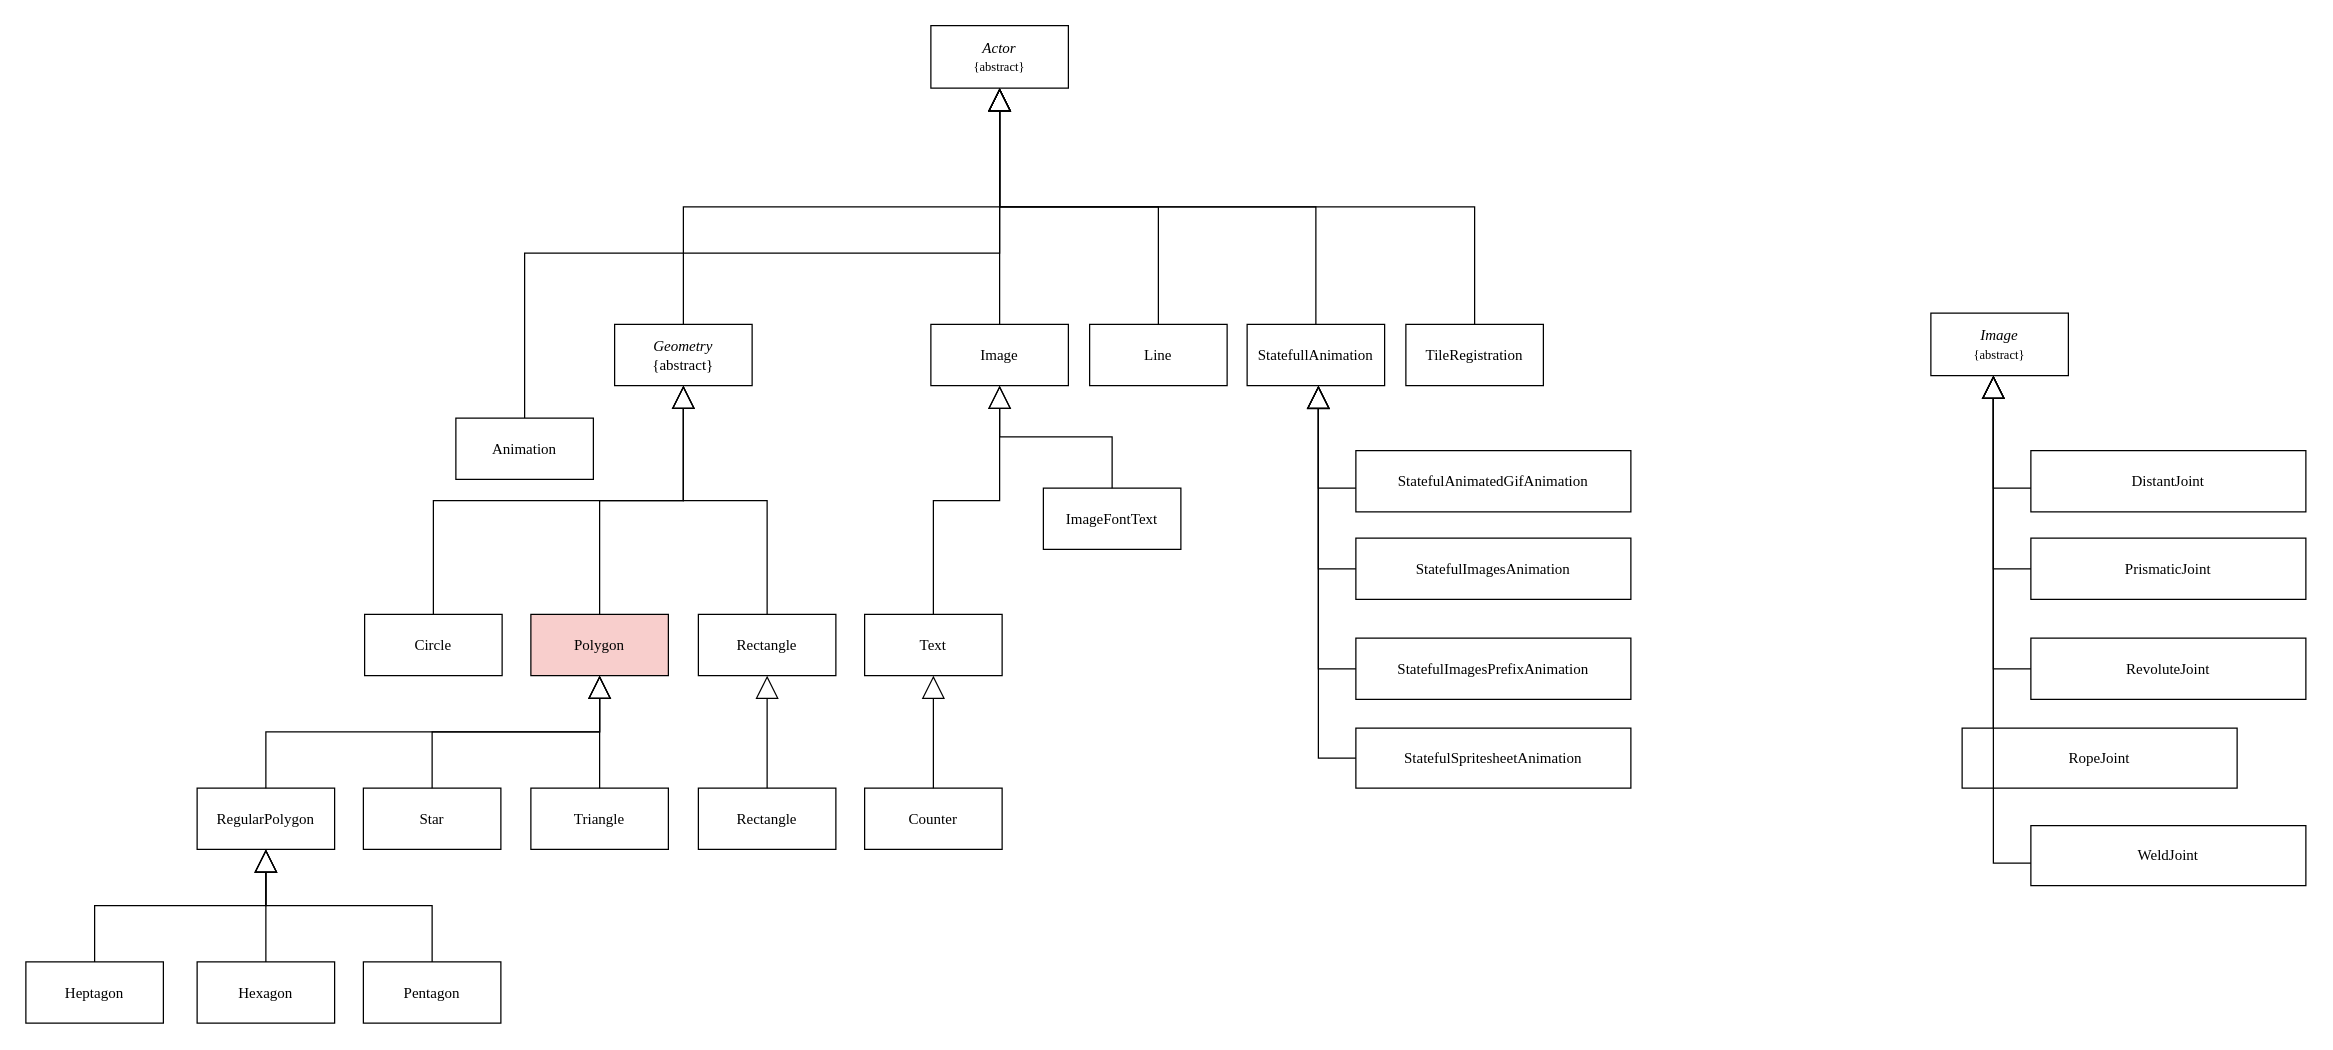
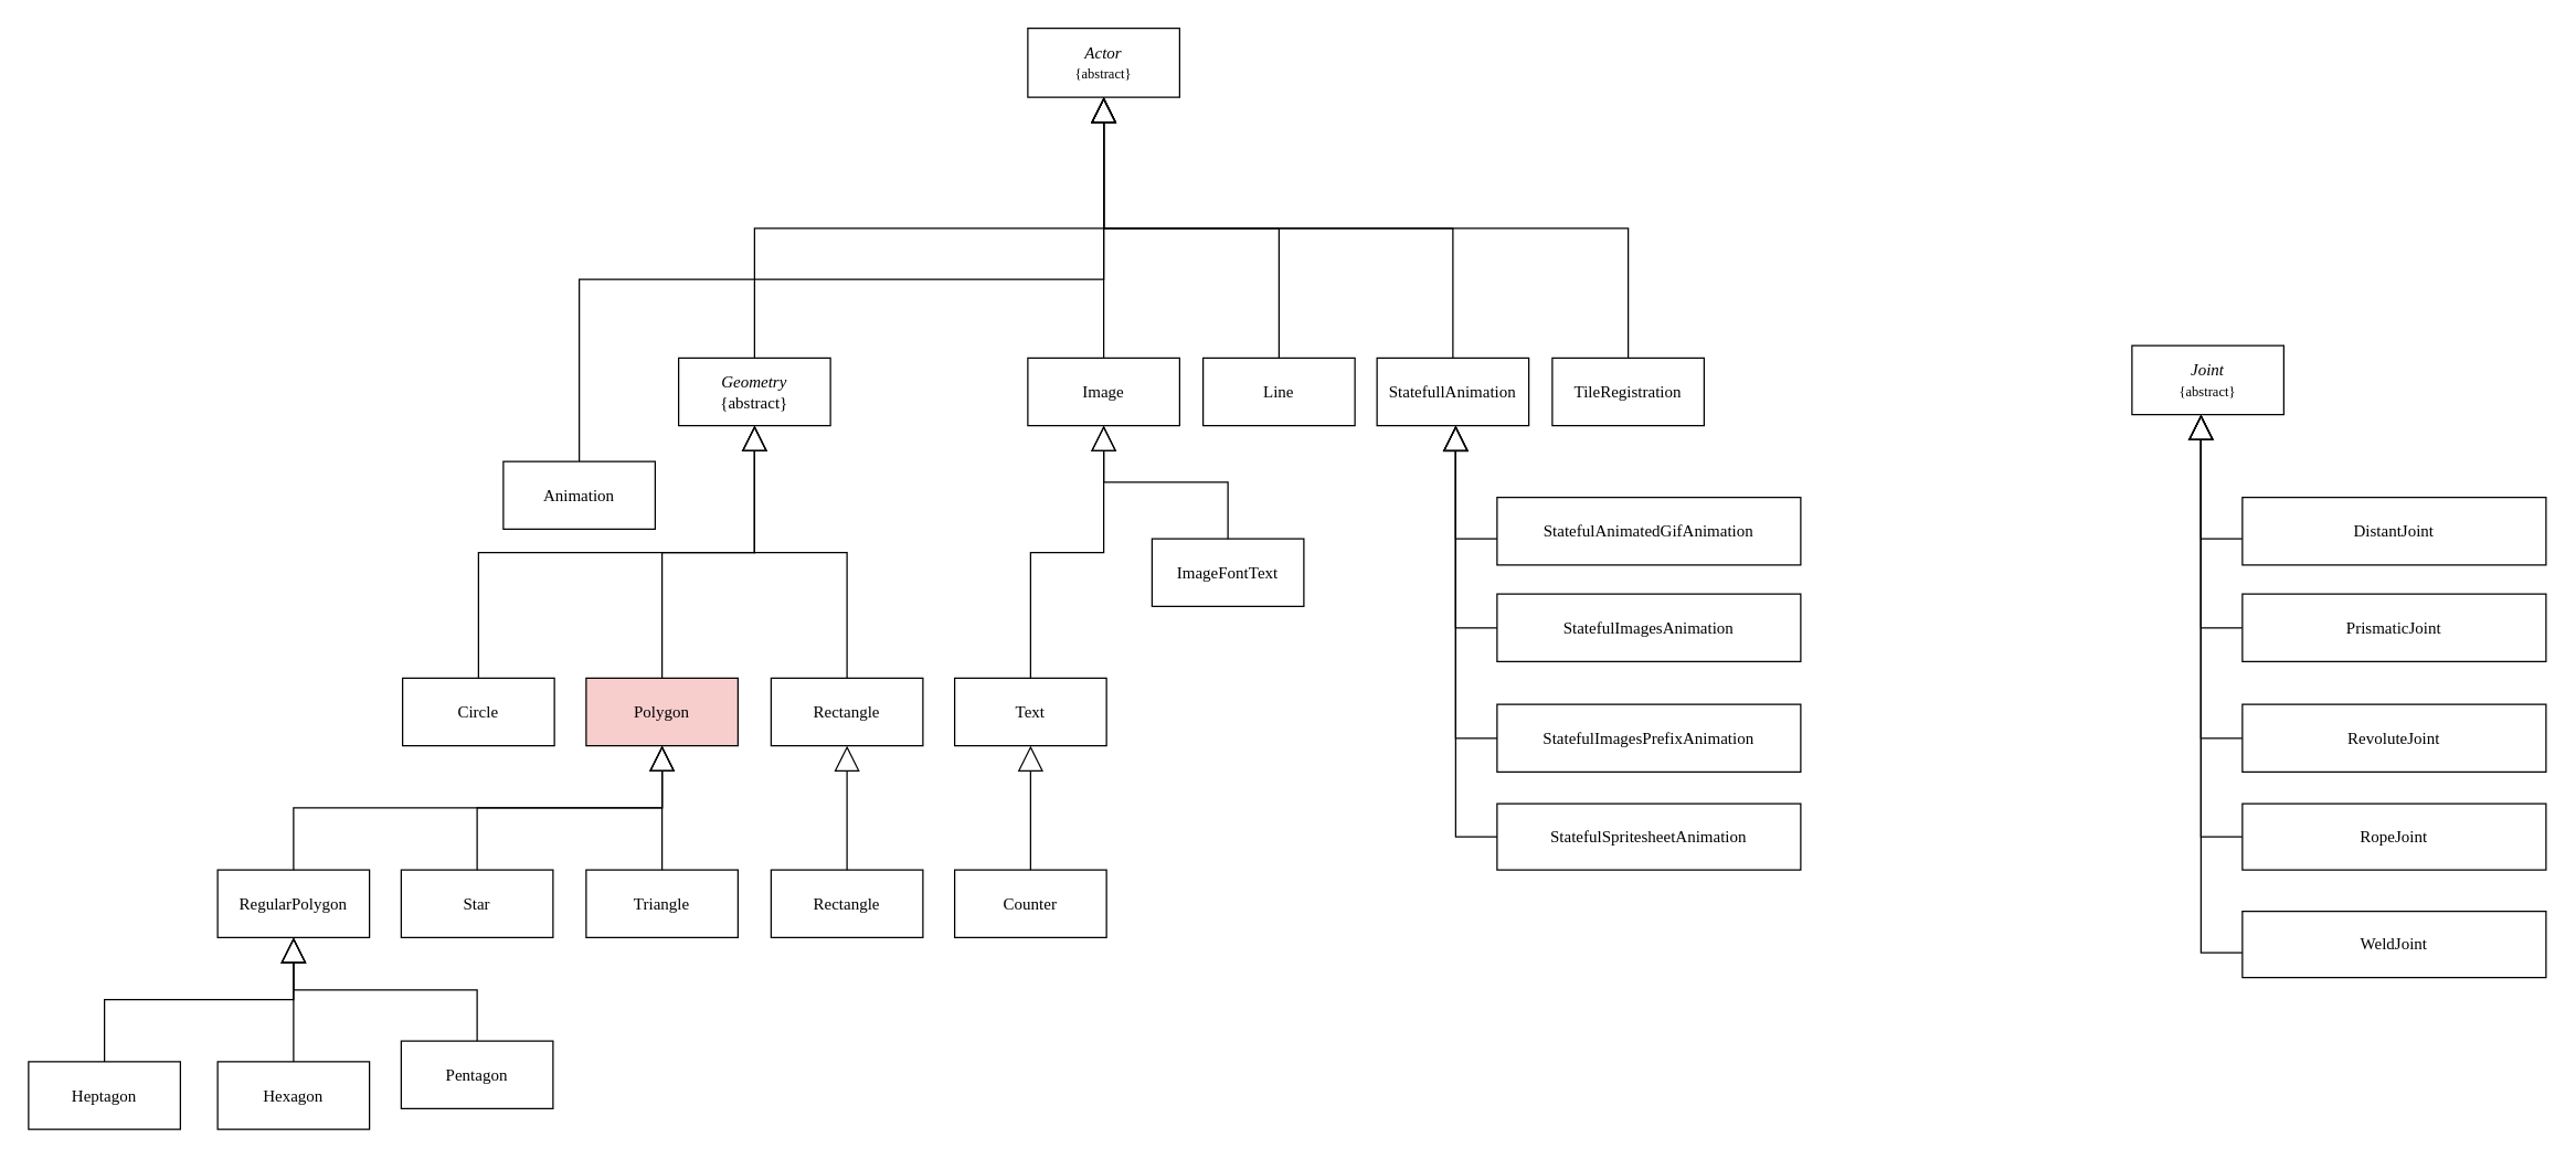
- <mxCell id="43" value="&lt;i&gt;Image&lt;/i&gt;&lt;div&gt;&lt;font style=&quot;font-size: 10px;&quot;&gt;{abstract}&lt;/font&gt;&lt;/div&gt;" style="html=1;whiteSpace=wrap;fontFamily=Cantarell;fontSource=https%3A%2F%2Ffonts.googleapis.com%2Fcss%3Ffamily%3DCantarell;" vertex="1" parent="1"><mxGeometry x="1544" y="250" width="110" height="50" as="geometry" /></mxCell>
+ <mxCell id="43" value="&lt;i&gt;Joint&lt;/i&gt;&lt;div&gt;&lt;font style=&quot;font-size: 10px;&quot;&gt;{abstract}&lt;/font&gt;&lt;/div&gt;" style="html=1;whiteSpace=wrap;fontFamily=Cantarell;fontSource=https%3A%2F%2Ffonts.googleapis.com%2Fcss%3Ffamily%3DCantarell;" vertex="1" parent="1"><mxGeometry x="1544" y="250" width="110" height="50" as="geometry" /></mxCell>
- <mxCell id="47" value="&lt;span style=&quot;color: rgb(0, 0, 0); text-align: left;&quot;&gt;RopeJoint&lt;/span&gt;" style="html=1;whiteSpace=wrap;fontFamily=Cantarell;fontSource=https%3A%2F%2Ffonts.googleapis.com%2Fcss%3Ffamily%3DCantarell;" vertex="1" parent="1"><mxGeometry x="1569" y="582" width="220" height="48" as="geometry" /></mxCell>
+ <mxCell id="47" value="&lt;span style=&quot;color: rgb(0, 0, 0); text-align: left;&quot;&gt;RopeJoint&lt;/span&gt;" style="html=1;whiteSpace=wrap;fontFamily=Cantarell;fontSource=https%3A%2F%2Ffonts.googleapis.com%2Fcss%3Ffamily%3DCantarell;" vertex="1" parent="1"><mxGeometry x="1624" y="582" width="220" height="48" as="geometry" /></mxCell>
- <mxCell id="31" value="&lt;span style=&quot;color: rgb(0, 0, 0); text-align: left;&quot;&gt;Pentagon&lt;/span&gt;" style="html=1;whiteSpace=wrap;fontFamily=Cantarell;fontSource=https%3A%2F%2Ffonts.googleapis.com%2Fcss%3Ffamily%3DCantarell;" parent="1" vertex="1"><mxGeometry x="290" y="769" width="110" height="49" as="geometry" /></mxCell>
+ <mxCell id="31" value="&lt;span style=&quot;color: rgb(0, 0, 0); text-align: left;&quot;&gt;Pentagon&lt;/span&gt;" style="html=1;whiteSpace=wrap;fontFamily=Cantarell;fontSource=https%3A%2F%2Ffonts.googleapis.com%2Fcss%3Ffamily%3DCantarell;" parent="1" vertex="1"><mxGeometry x="290" y="754" width="110" height="49" as="geometry" /></mxCell>
